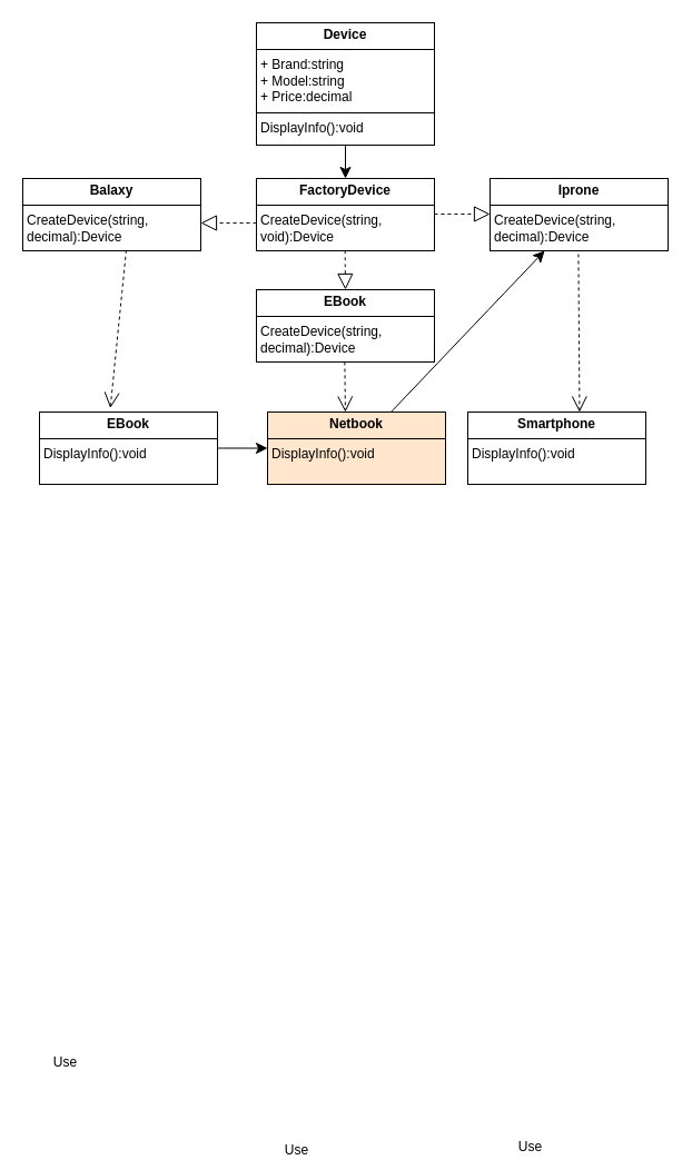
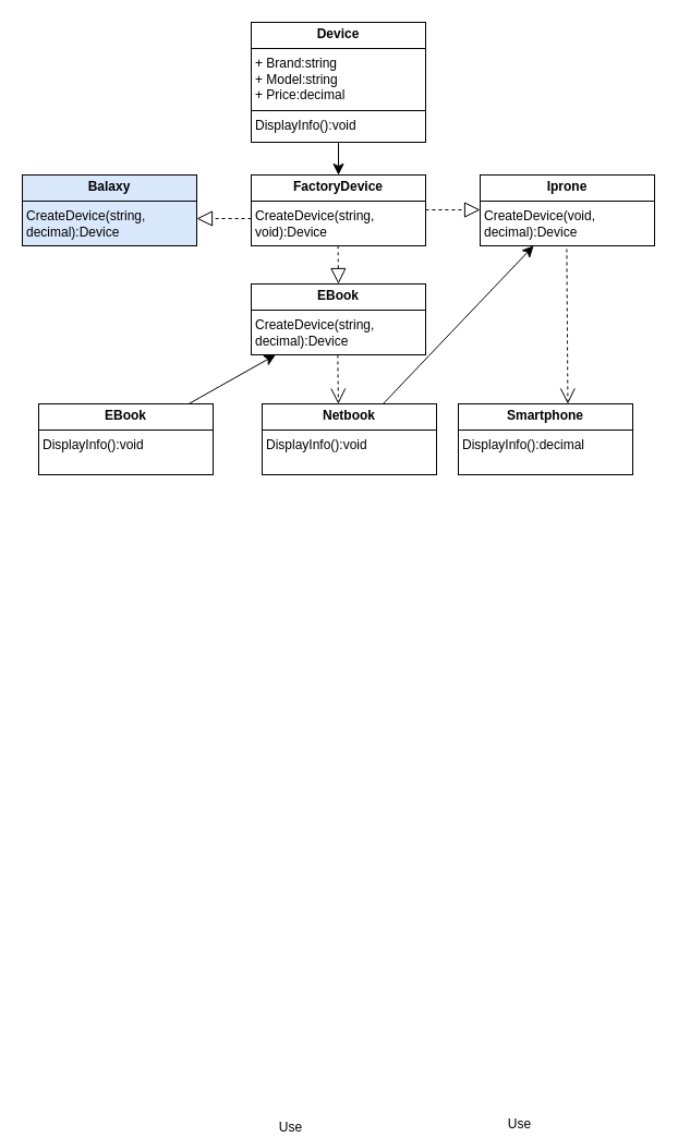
- <mxCell id="7" value="&lt;p style=&quot;margin:0px;margin-top:4px;text-align:center;&quot;&gt;&lt;b&gt;Iprone&lt;/b&gt;&lt;/p&gt;&lt;hr size=&quot;1&quot; style=&quot;border-style:solid;&quot;&gt;&lt;p style=&quot;margin:0px;margin-left:4px;&quot;&gt;CreateDevice(string, decimal):Device&lt;br&gt;&lt;/p&gt;&lt;hr size=&quot;1&quot; style=&quot;border-style:solid;&quot;&gt;&lt;p style=&quot;margin:0px;margin-left:4px;&quot;&gt;&lt;br&gt;&lt;/p&gt;" style="verticalAlign=top;align=left;overflow=fill;html=1;whiteSpace=wrap;" vertex="1" parent="1"><mxGeometry x="440" y="160" width="160" height="65" as="geometry" /></mxCell>
+ <mxCell id="7" value="&lt;p style=&quot;margin:0px;margin-top:4px;text-align:center;&quot;&gt;&lt;b&gt;Iprone&lt;/b&gt;&lt;/p&gt;&lt;hr size=&quot;1&quot; style=&quot;border-style:solid;&quot;&gt;&lt;p style=&quot;margin:0px;margin-left:4px;&quot;&gt;CreateDevice(void, decimal):Device&lt;br&gt;&lt;/p&gt;&lt;hr size=&quot;1&quot; style=&quot;border-style:solid;&quot;&gt;&lt;p style=&quot;margin:0px;margin-left:4px;&quot;&gt;&lt;br&gt;&lt;/p&gt;" style="verticalAlign=top;align=left;overflow=fill;html=1;whiteSpace=wrap;" vertex="1" parent="1"><mxGeometry x="440" y="160" width="160" height="65" as="geometry" /></mxCell>
- <mxCell id="5" value="&lt;p style=&quot;margin:0px;margin-top:4px;text-align:center;&quot;&gt;&lt;b&gt;Balaxy&lt;/b&gt;&lt;/p&gt;&lt;hr size=&quot;1&quot; style=&quot;border-style:solid;&quot;&gt;&lt;p style=&quot;margin:0px;margin-left:4px;&quot;&gt;CreateDevice(string, decimal):Device&lt;br&gt;&lt;/p&gt;&lt;hr size=&quot;1&quot; style=&quot;border-style:solid;&quot;&gt;&lt;p style=&quot;margin:0px;margin-left:4px;&quot;&gt;&lt;br&gt;&lt;/p&gt;" style="verticalAlign=top;align=left;overflow=fill;html=1;whiteSpace=wrap;" vertex="1" parent="1"><mxGeometry x="20" y="160" width="160" height="65" as="geometry" /></mxCell>
+ <mxCell id="5" value="&lt;p style=&quot;margin:0px;margin-top:4px;text-align:center;&quot;&gt;&lt;b&gt;Balaxy&lt;/b&gt;&lt;/p&gt;&lt;hr size=&quot;1&quot; style=&quot;border-style:solid;&quot;&gt;&lt;p style=&quot;margin:0px;margin-left:4px;&quot;&gt;CreateDevice(string, decimal):Device&lt;br&gt;&lt;/p&gt;&lt;hr size=&quot;1&quot; style=&quot;border-style:solid;&quot;&gt;&lt;p style=&quot;margin:0px;margin-left:4px;&quot;&gt;&lt;br&gt;&lt;/p&gt;" style="verticalAlign=top;align=left;overflow=fill;html=1;whiteSpace=wrap;fillColor=#dae8fc;" vertex="1" parent="1"><mxGeometry x="20" y="160" width="160" height="65" as="geometry" /></mxCell>
- <mxCell id="16" value="Use" style="endArrow=open;endSize=12;dashed=1;html=1;rounded=0;fontSize=12;curved=1;entryX=0.398;entryY=-0.054;entryDx=0;entryDy=0;entryPerimeter=0;exitX=0.581;exitY=0.992;exitDx=0;exitDy=0;exitPerimeter=0;" edge="1" parent="1" source="5" target="9"><mxGeometry x="1" y="-675" width="160" relative="1" as="geometry"><mxPoint x="110" y="225" as="sourcePoint" /><mxPoint x="110" y="325" as="targetPoint" /><mxPoint x="631" y="656" as="offset" /></mxGeometry></mxCell>
- <mxCell id="12" value="&lt;p style=&quot;margin:0px;margin-top:4px;text-align:center;&quot;&gt;&lt;b&gt;Smartphone&lt;/b&gt;&lt;/p&gt;&lt;hr size=&quot;1&quot; style=&quot;border-style:solid;&quot;&gt;&lt;p style=&quot;margin:0px;margin-left:4px;&quot;&gt;DisplayInfo():void&lt;/p&gt;&lt;p style=&quot;margin:0px;margin-left:4px;&quot;&gt;&lt;br&gt;&lt;/p&gt;" style="verticalAlign=top;align=left;overflow=fill;html=1;whiteSpace=wrap;" vertex="1" parent="1"><mxGeometry x="420" y="370" width="160" height="65" as="geometry" /></mxCell>
+ <mxCell id="12" value="&lt;p style=&quot;margin:0px;margin-top:4px;text-align:center;&quot;&gt;&lt;b&gt;Smartphone&lt;/b&gt;&lt;/p&gt;&lt;hr size=&quot;1&quot; style=&quot;border-style:solid;&quot;&gt;&lt;p style=&quot;margin:0px;margin-left:4px;&quot;&gt;DisplayInfo():decimal&lt;/p&gt;&lt;p style=&quot;margin:0px;margin-left:4px;&quot;&gt;&lt;br&gt;&lt;/p&gt;" style="verticalAlign=top;align=left;overflow=fill;html=1;whiteSpace=wrap;" vertex="1" parent="1"><mxGeometry x="420" y="370" width="160" height="65" as="geometry" /></mxCell>
- <mxCell id="8" style="edgeStyle=none;curved=1;rounded=0;orthogonalLoop=1;jettySize=auto;html=1;entryX=0;entryY=0.5;entryDx=0;entryDy=0;fontSize=12;startSize=8;endSize=8;" edge="1" parent="1" source="9" target="11"><mxGeometry relative="1" as="geometry" /></mxCell>
+ <mxCell id="8" style="edgeStyle=none;curved=1;rounded=0;orthogonalLoop=1;jettySize=auto;html=1;fontSize=12;startSize=8;endSize=8;" edge="1" parent="1" source="9" target="6"><mxGeometry relative="1" as="geometry" /></mxCell>
- <mxCell id="11" value="&lt;p style=&quot;margin:0px;margin-top:4px;text-align:center;&quot;&gt;&lt;b&gt;Netbook&lt;/b&gt;&lt;/p&gt;&lt;hr size=&quot;1&quot; style=&quot;border-style:solid;&quot;&gt;&lt;p style=&quot;margin:0px;margin-left:4px;&quot;&gt;DisplayInfo():void&lt;/p&gt;&lt;p style=&quot;margin:0px;margin-left:4px;&quot;&gt;&lt;br&gt;&lt;/p&gt;" style="verticalAlign=top;align=left;overflow=fill;html=1;whiteSpace=wrap;fillColor=#ffe6cc;" vertex="1" parent="1"><mxGeometry x="240" y="370" width="160" height="65" as="geometry" /></mxCell>
+ <mxCell id="11" value="&lt;p style=&quot;margin:0px;margin-top:4px;text-align:center;&quot;&gt;&lt;b&gt;Netbook&lt;/b&gt;&lt;/p&gt;&lt;hr size=&quot;1&quot; style=&quot;border-style:solid;&quot;&gt;&lt;p style=&quot;margin:0px;margin-left:4px;&quot;&gt;DisplayInfo():void&lt;/p&gt;&lt;p style=&quot;margin:0px;margin-left:4px;&quot;&gt;&lt;br&gt;&lt;/p&gt;" style="verticalAlign=top;align=left;overflow=fill;html=1;whiteSpace=wrap;" vertex="1" parent="1"><mxGeometry x="240" y="370" width="160" height="65" as="geometry" /></mxCell>
